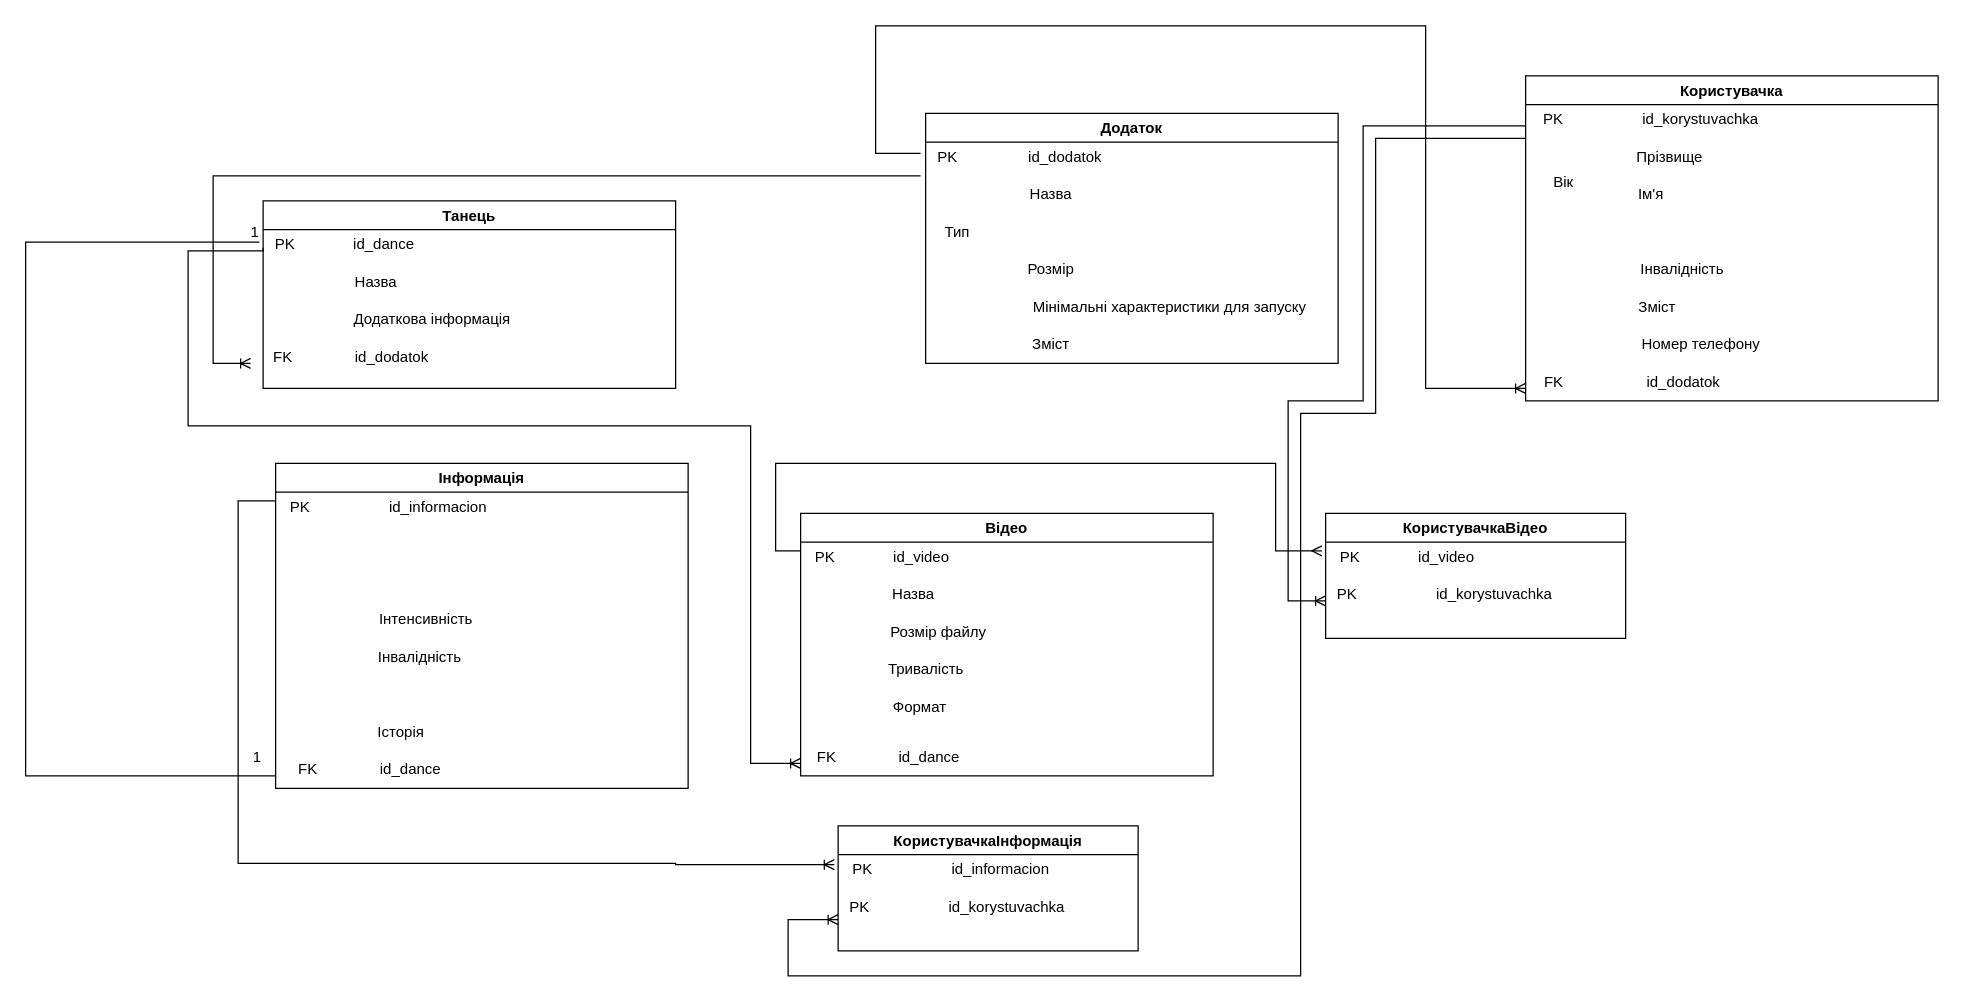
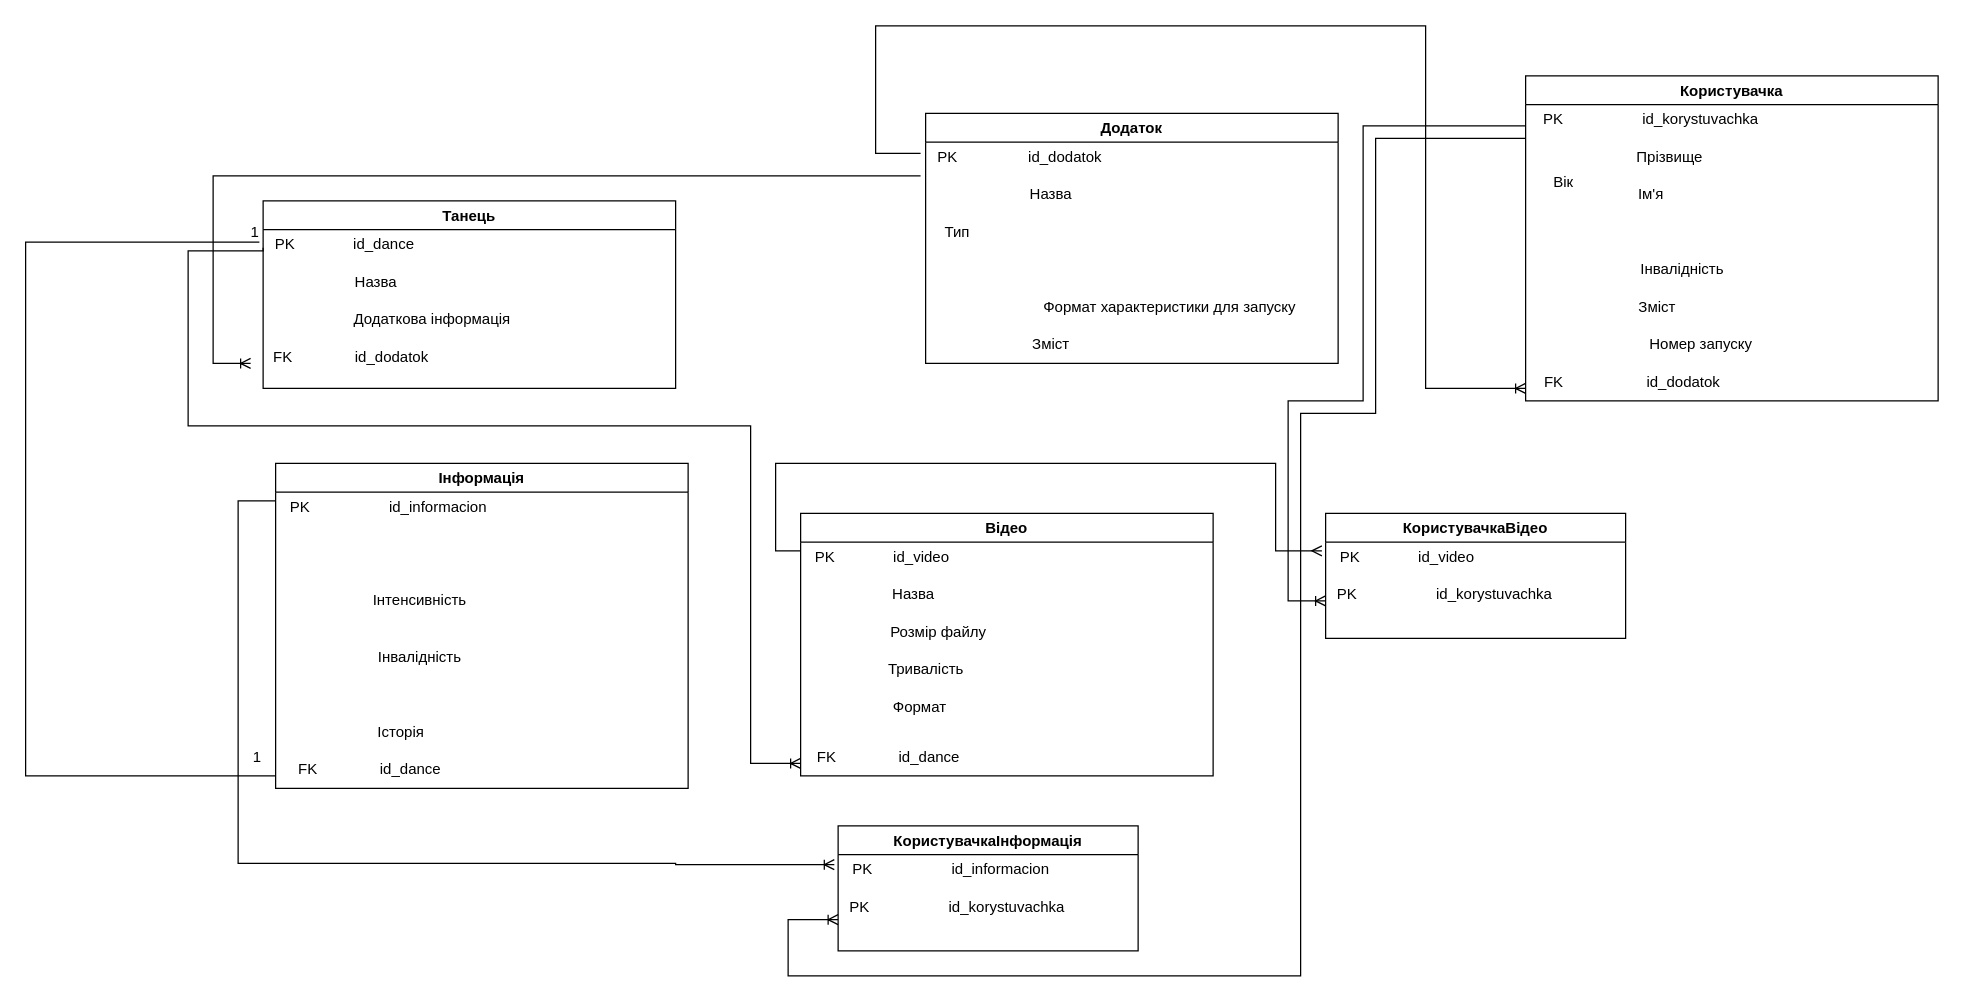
- <mxCell id="6" value="Розмір" style="text;html=1;align=center;verticalAlign=middle;resizable=0;points=[];autosize=1;strokeColor=none;fillColor=none;" vertex="1" parent="2"><mxGeometry x="70" y="110" width="60" height="30" as="geometry" /></mxCell>
- <mxCell id="7" value="Мінімальні характеристики для запуску" style="text;html=1;align=center;verticalAlign=middle;resizable=0;points=[];autosize=1;strokeColor=none;fillColor=none;" vertex="1" parent="2"><mxGeometry x="70" y="140" width="250" height="30" as="geometry" /></mxCell>
+ <mxCell id="7" value="Формат характеристики для запуску" style="text;html=1;align=center;verticalAlign=middle;resizable=0;points=[];autosize=1;strokeColor=none;fillColor=none;" vertex="1" parent="2"><mxGeometry x="70" y="140" width="250" height="30" as="geometry" /></mxCell>
- <mxCell id="16" value="Номер телефону" style="text;html=1;align=center;verticalAlign=middle;resizable=0;points=[];autosize=1;strokeColor=none;fillColor=none;" vertex="1" parent="9"><mxGeometry x="80" y="200" width="120" height="30" as="geometry" /></mxCell>
+ <mxCell id="16" value="Номер запуску" style="text;html=1;align=center;verticalAlign=middle;resizable=0;points=[];autosize=1;strokeColor=none;fillColor=none;" vertex="1" parent="9"><mxGeometry x="80" y="200" width="120" height="30" as="geometry" /></mxCell>
- <mxCell id="32" value="Інтенсивність" style="text;html=1;align=center;verticalAlign=middle;resizable=0;points=[];autosize=1;strokeColor=none;fillColor=none;" vertex="1" parent="30"><mxGeometry x="70" y="110" width="100" height="30" as="geometry" /></mxCell>
+ <mxCell id="32" value="Інтенсивність" style="text;html=1;align=center;verticalAlign=middle;resizable=0;points=[];autosize=1;strokeColor=none;fillColor=none;" vertex="1" parent="30"><mxGeometry x="65" y="95" width="100" height="30" as="geometry" /></mxCell>
